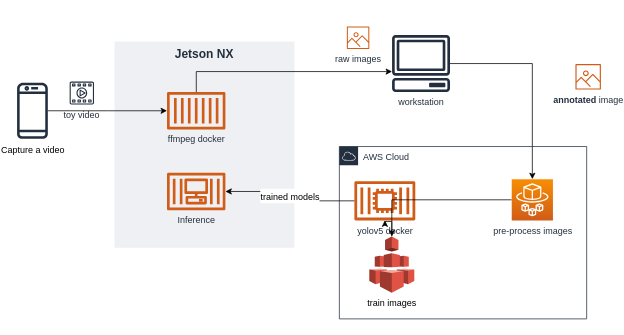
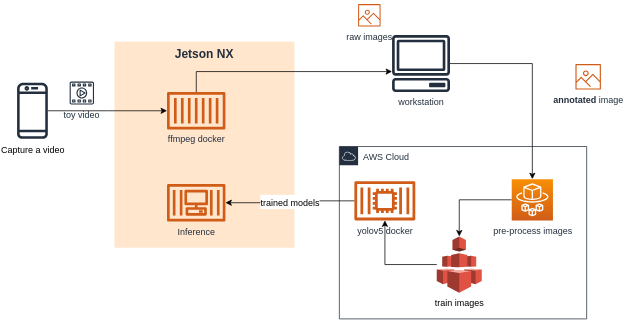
- <mxCell id="18" value="raw images" style="outlineConnect=0;fontColor=#232F3E;gradientColor=none;fillColor=#D05C17;strokeColor=none;dashed=0;verticalLabelPosition=bottom;verticalAlign=top;align=center;html=1;fontSize=12;fontStyle=0;aspect=fixed;pointerEvents=1;shape=mxgraph.aws4.container_registry_image;" vertex="1" parent="1"><mxGeometry x="460" y="35" width="30" height="30" as="geometry" /></mxCell>
+ <mxCell id="18" value="raw images" style="outlineConnect=0;fontColor=#232F3E;gradientColor=none;fillColor=#D05C17;strokeColor=none;dashed=0;verticalLabelPosition=bottom;verticalAlign=top;align=center;html=1;fontSize=12;fontStyle=0;aspect=fixed;pointerEvents=1;shape=mxgraph.aws4.container_registry_image;" vertex="1" parent="1"><mxGeometry x="475" y="5" width="30" height="30" as="geometry" /></mxCell>
- <mxCell id="4" value="Jetson NX" style="fillColor=#EFF0F3;strokeColor=none;dashed=0;verticalAlign=top;fontStyle=1;fontColor=#232F3D;fontSize=16;" parent="3" vertex="1"><mxGeometry y="35" width="240" height="275" as="geometry" /></mxCell>
+ <mxCell id="4" value="Jetson NX" style="fillColor=#ffe6cc;strokeColor=none;dashed=0;verticalAlign=top;fontStyle=1;fontColor=#232F3D;fontSize=16;" parent="3" vertex="1"><mxGeometry y="35" width="240" height="275" as="geometry" /></mxCell>
- <mxCell id="6" value="Inference" style="outlineConnect=0;fontColor=#232F3E;gradientColor=none;fillColor=#D05C17;strokeColor=none;dashed=0;verticalLabelPosition=bottom;verticalAlign=top;align=center;html=1;fontSize=12;fontStyle=0;aspect=fixed;pointerEvents=1;shape=mxgraph.aws4.container_3;" parent="3" vertex="1"><mxGeometry x="70" y="210" width="78" height="50" as="geometry" /></mxCell>
+ <mxCell id="6" value="Inference" style="outlineConnect=0;fontColor=#232F3E;gradientColor=none;fillColor=#D05C17;strokeColor=none;dashed=0;verticalLabelPosition=bottom;verticalAlign=top;align=center;html=1;fontSize=12;fontStyle=0;aspect=fixed;pointerEvents=1;shape=mxgraph.aws4.container_3;" parent="3" vertex="1"><mxGeometry x="70" y="225" width="78" height="50" as="geometry" /></mxCell>
- <mxCell id="17" value="train images" style="outlineConnect=0;dashed=0;verticalLabelPosition=bottom;verticalAlign=top;align=center;html=1;shape=mxgraph.aws3.efs;fillColor=#E05243;gradientColor=none;" vertex="1" parent="1"><mxGeometry x="490" y="315" width="60" height="75" as="geometry" /></mxCell>
+ <mxCell id="17" value="train images" style="outlineConnect=0;dashed=0;verticalLabelPosition=bottom;verticalAlign=top;align=center;html=1;shape=mxgraph.aws3.efs;fillColor=#E05243;gradientColor=none;" vertex="1" parent="1"><mxGeometry x="580" y="315" width="60" height="75" as="geometry" /></mxCell>
